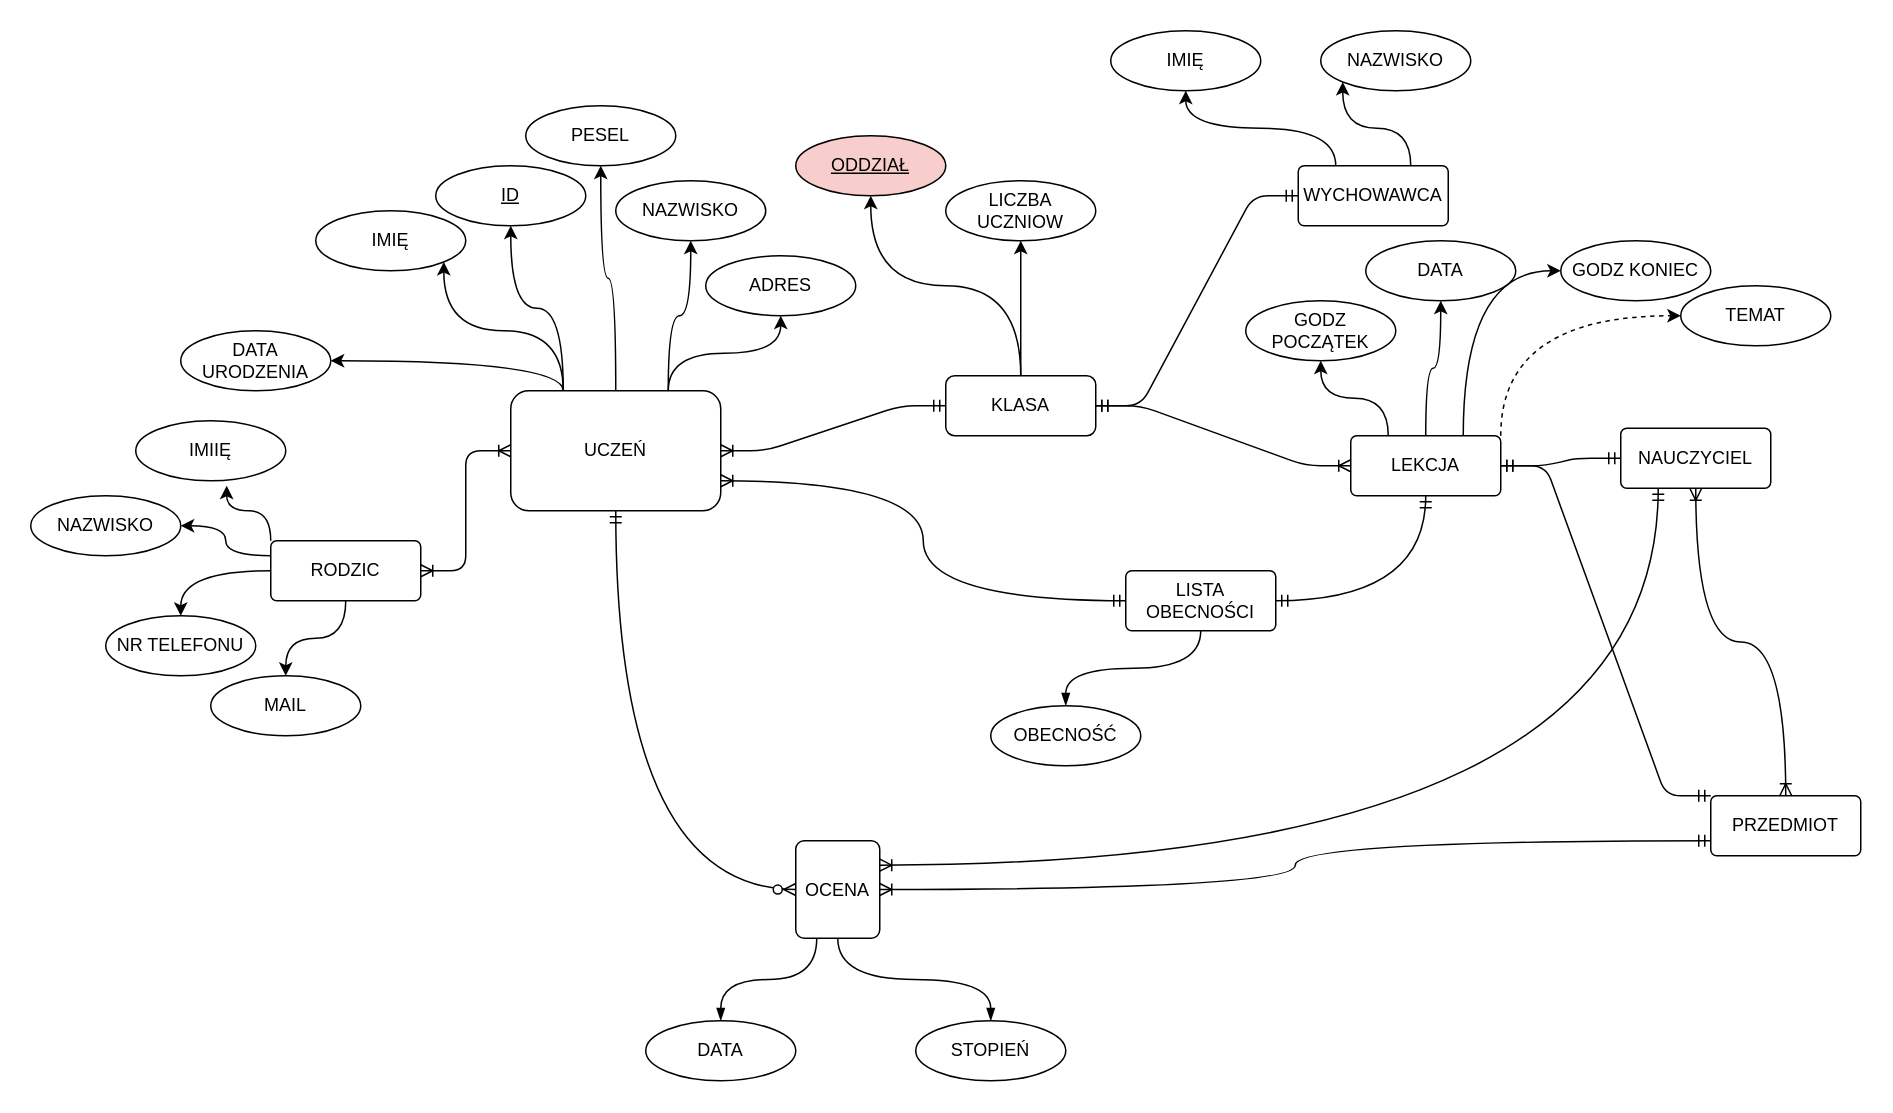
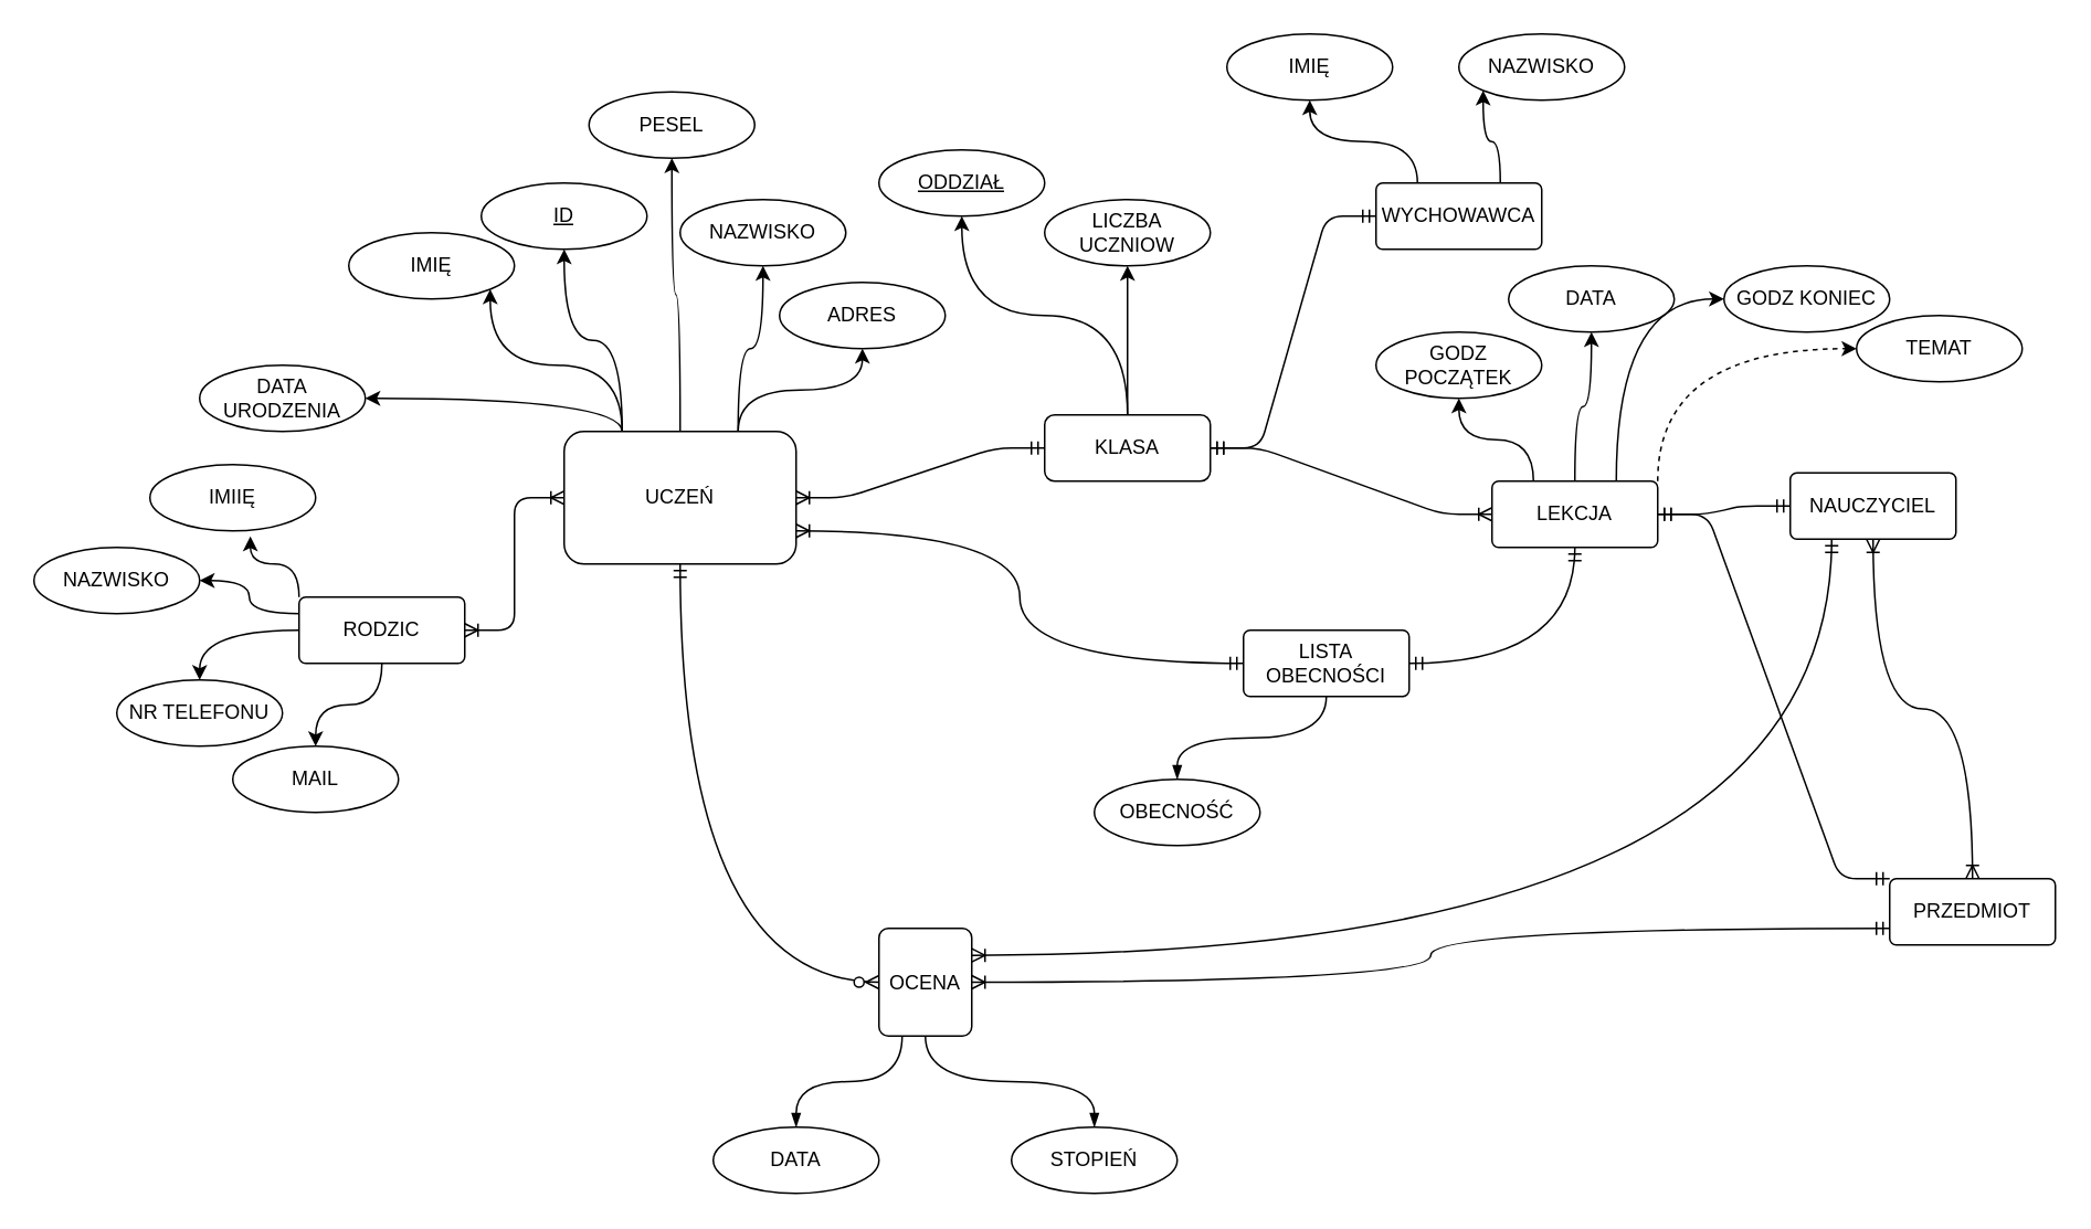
- <mxCell id="46" value="PESEL" style="ellipse;whiteSpace=wrap;html=1;align=center;rounded=0;" vertex="1" parent="1"><mxGeometry x="350" y="70" width="100" height="40" as="geometry" /></mxCell>
+ <mxCell id="46" value="PESEL" style="ellipse;whiteSpace=wrap;html=1;align=center;rounded=0;" vertex="1" parent="1"><mxGeometry x="355" y="55" width="100" height="40" as="geometry" /></mxCell>
- <mxCell id="49" value="ODDZIAŁ" style="ellipse;whiteSpace=wrap;html=1;align=center;fontStyle=4;rounded=0;fillColor=#f8cecc;" vertex="1" parent="1"><mxGeometry x="530" y="90" width="100" height="40" as="geometry" /></mxCell>
+ <mxCell id="49" value="ODDZIAŁ" style="ellipse;whiteSpace=wrap;html=1;align=center;fontStyle=4;rounded=0;" vertex="1" parent="1"><mxGeometry x="530" y="90" width="100" height="40" as="geometry" /></mxCell>
- <mxCell id="32" value="WYCHOWAWCA" style="rounded=1;arcSize=10;whiteSpace=wrap;html=1;align=center;" vertex="1" parent="1"><mxGeometry x="865" y="110" width="100" height="40" as="geometry" /></mxCell>
+ <mxCell id="32" value="WYCHOWAWCA" style="rounded=1;arcSize=10;whiteSpace=wrap;html=1;align=center;" vertex="1" parent="1"><mxGeometry x="830" y="110" width="100" height="40" as="geometry" /></mxCell>
